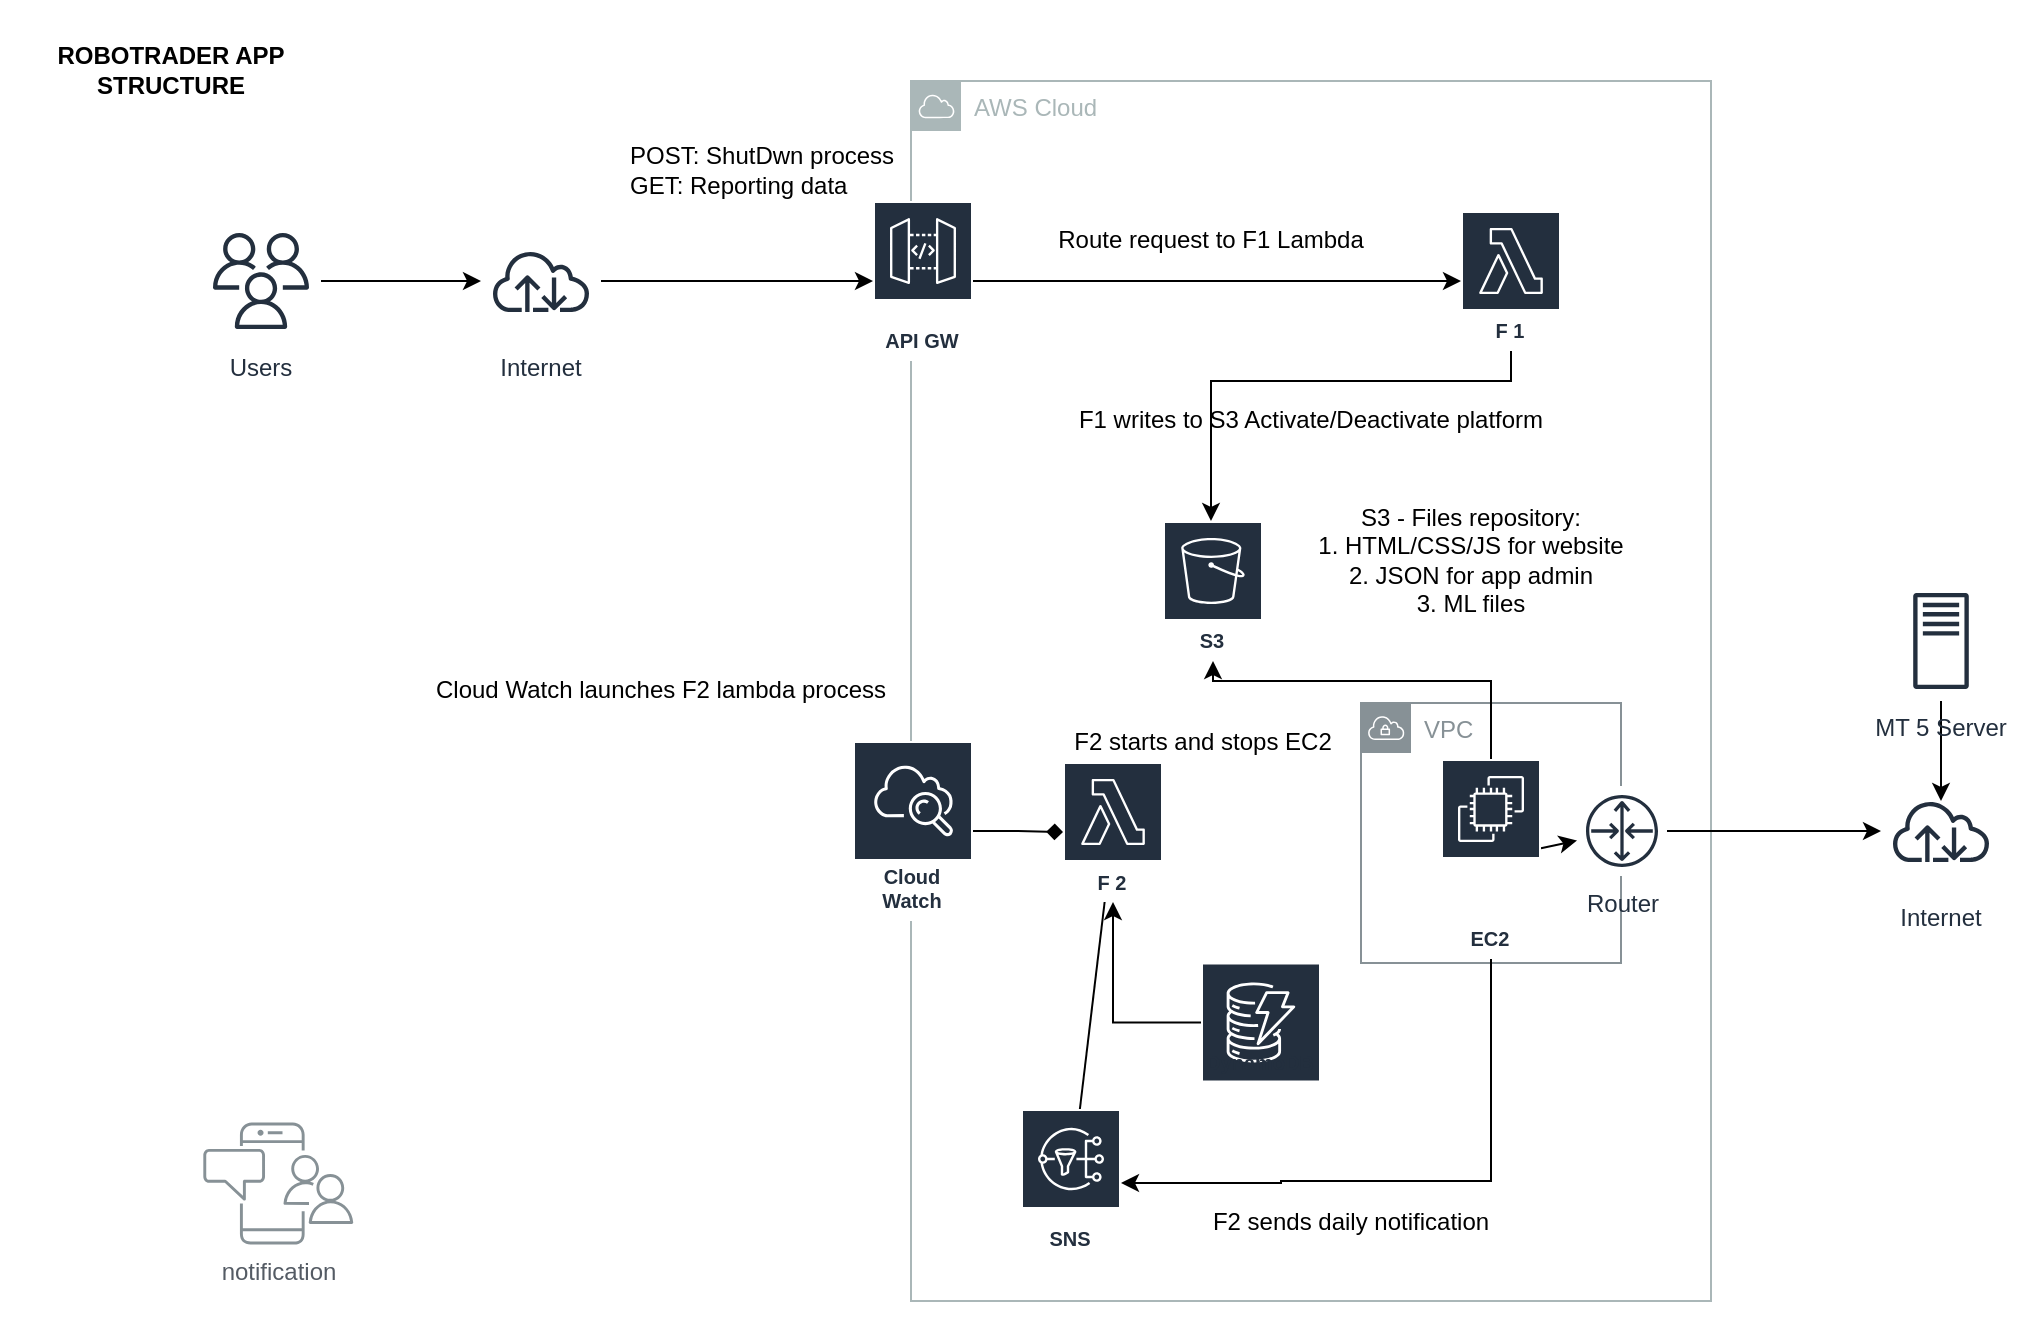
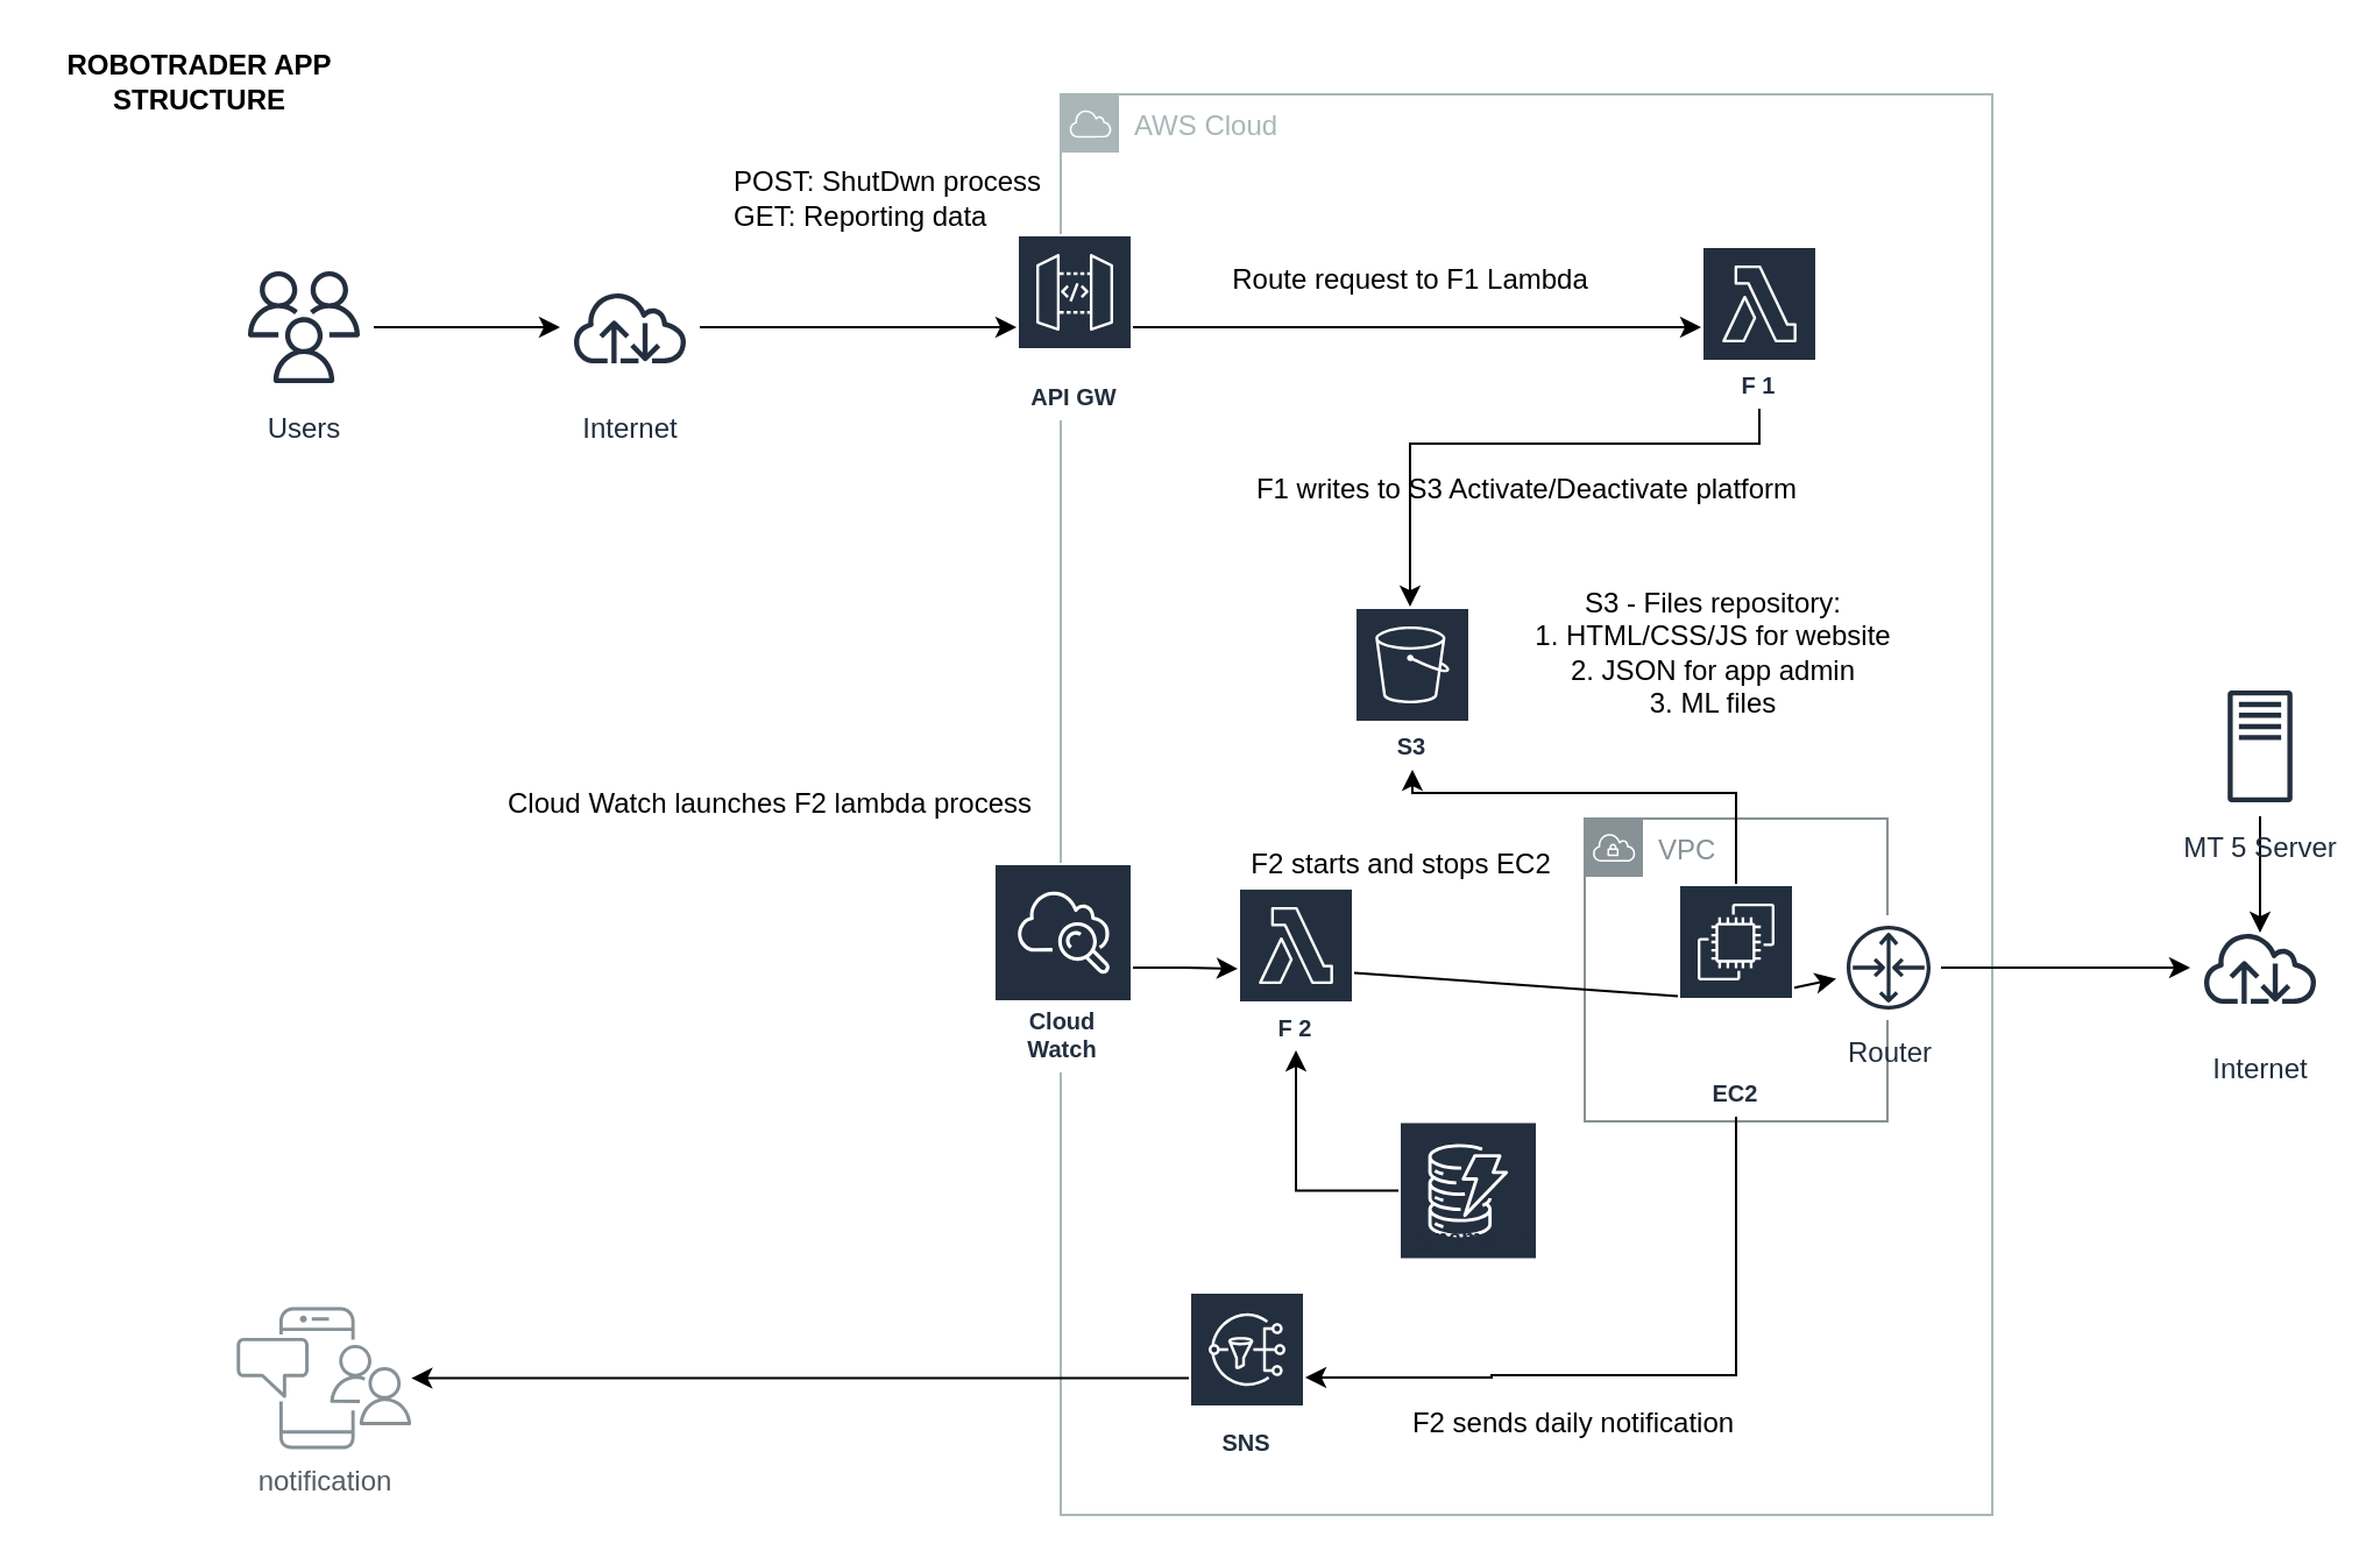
- <mxCell id="15" style="edgeStyle=orthogonalEdgeStyle;rounded=0;orthogonalLoop=1;jettySize=auto;html=1;endArrow=diamond;" parent="1" source="16" target="22" edge="1"><mxGeometry relative="1" as="geometry" /></mxCell>
+ <mxCell id="15" style="edgeStyle=orthogonalEdgeStyle;rounded=0;orthogonalLoop=1;jettySize=auto;html=1;" parent="1" source="16" target="22" edge="1"><mxGeometry relative="1" as="geometry" /></mxCell>
- <mxCell id="34" value="" style="edgeStyle=none;rounded=0;orthogonalLoop=1;jettySize=auto;html=1;endArrow=none;" edge="1" parent="1" source="22" target="12"><mxGeometry relative="1" as="geometry"><mxPoint x="581" y="415.5" as="sourcePoint" /><mxPoint x="838" y="415.5" as="targetPoint" /></mxGeometry></mxCell>
+ <mxCell id="34" value="" style="edgeStyle=none;rounded=0;orthogonalLoop=1;jettySize=auto;html=1;endArrow=none;" edge="1" parent="1" source="22" target="33"><mxGeometry relative="1" as="geometry"><mxPoint x="581" y="415.5" as="sourcePoint" /><mxPoint x="838" y="415.5" as="targetPoint" /></mxGeometry></mxCell>
+ <mxCell id="11" style="edgeStyle=orthogonalEdgeStyle;rounded=0;orthogonalLoop=1;jettySize=auto;html=1;" parent="1" source="12" target="10" edge="1"><mxGeometry relative="1" as="geometry" /></mxCell>
